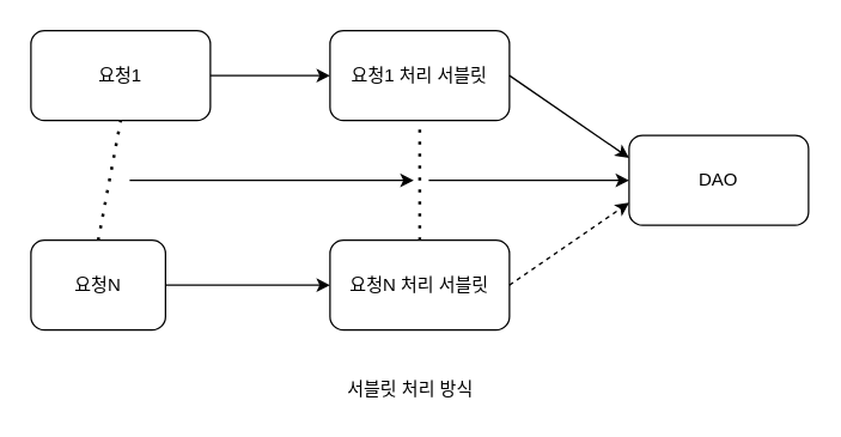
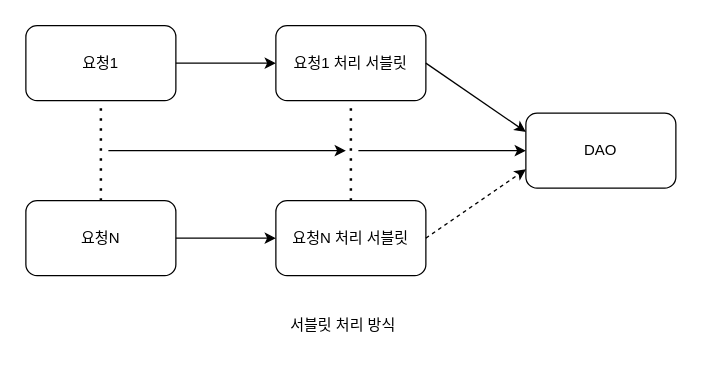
- <mxCell id="3" value="요청N" style="rounded=1;whiteSpace=wrap;html=1;" vertex="1" parent="1"><mxGeometry x="20" y="160" width="90" height="60" as="geometry" /></mxCell>
+ <mxCell id="3" value="요청N" style="rounded=1;whiteSpace=wrap;html=1;" vertex="1" parent="1"><mxGeometry x="20" y="160" width="120" height="60" as="geometry" /></mxCell>
